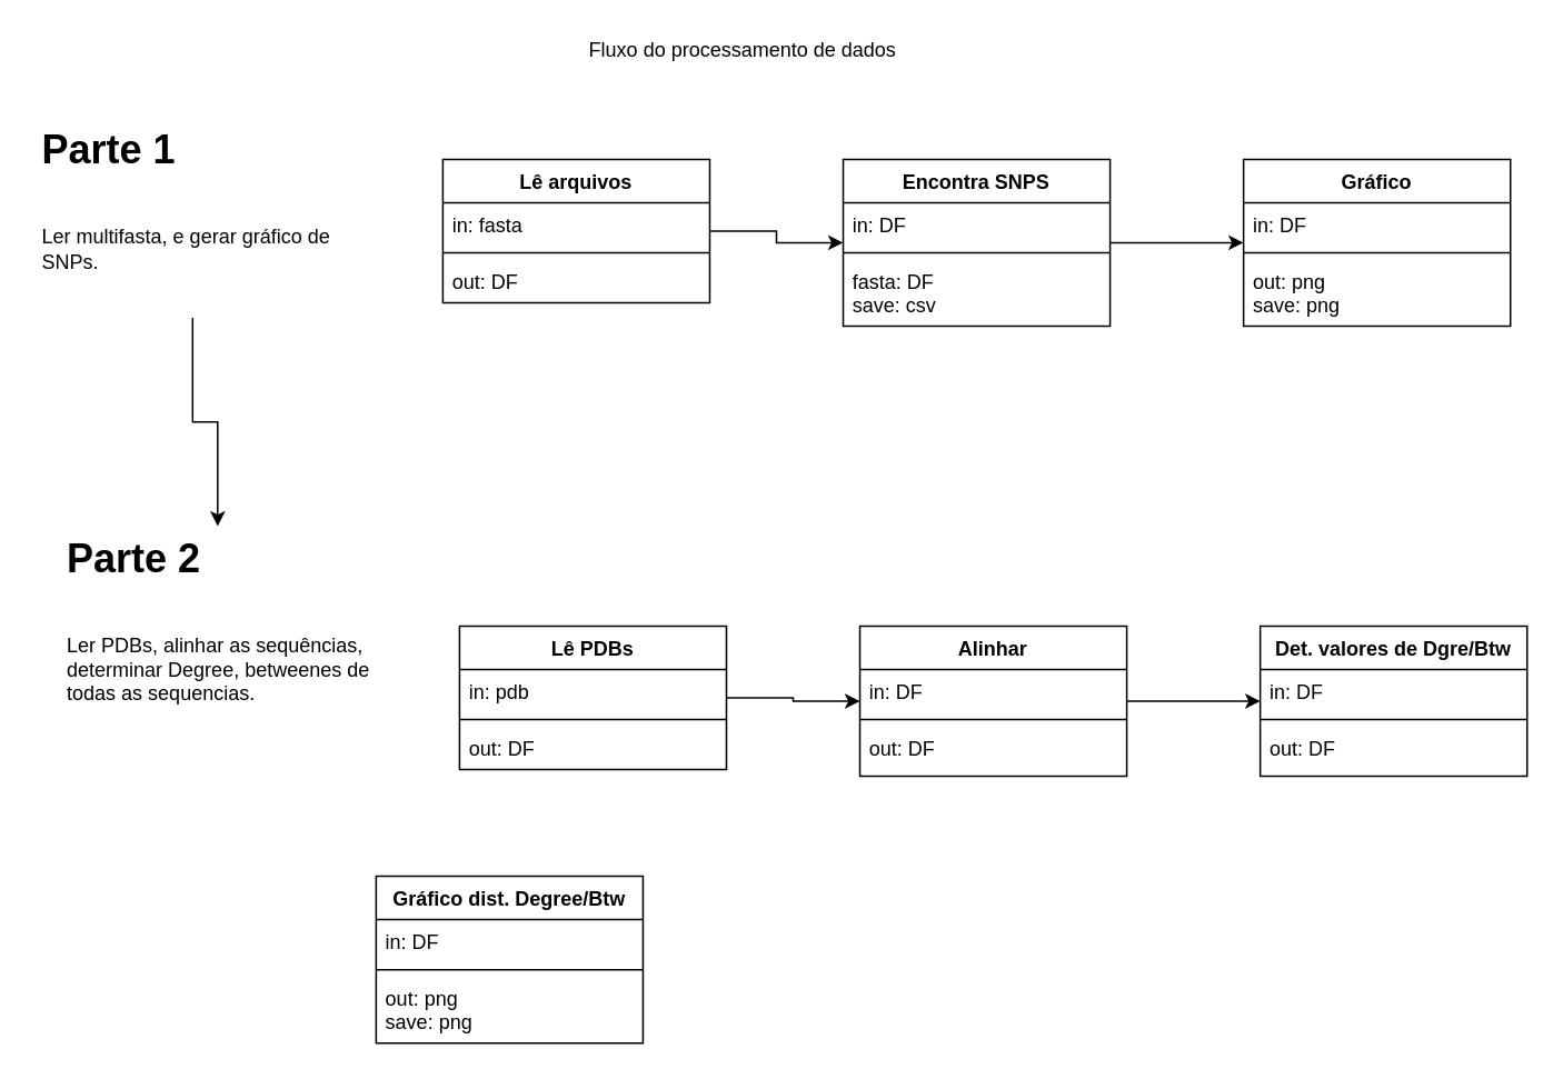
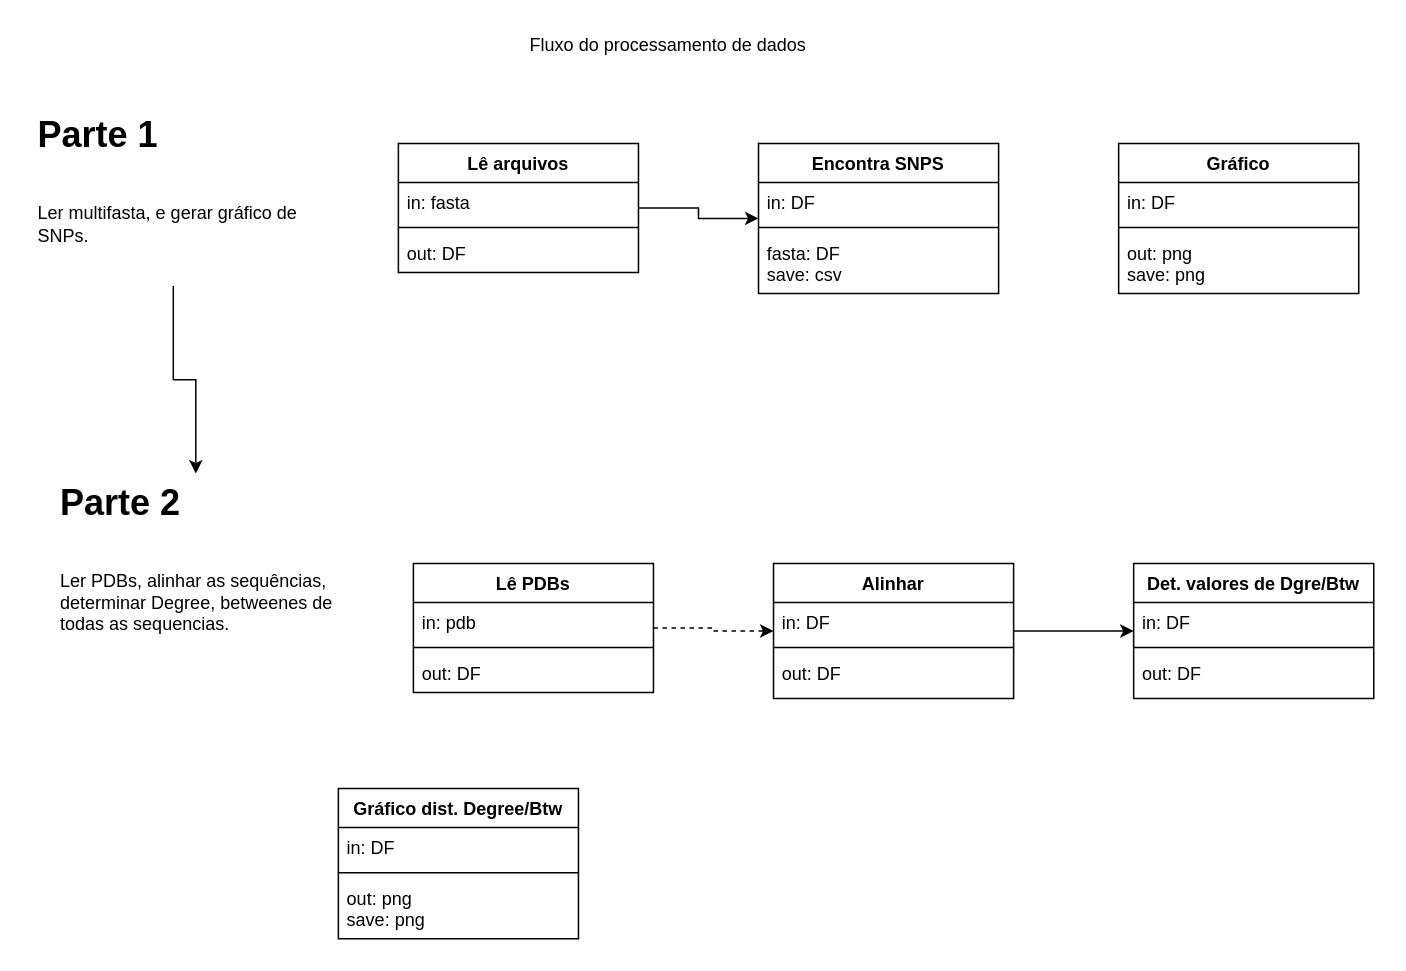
- <mxCell id="11" value="" style="edgeStyle=orthogonalEdgeStyle;rounded=0;orthogonalLoop=1;jettySize=auto;html=1;" edge="1" parent="1" source="12" target="16"><mxGeometry relative="1" as="geometry" /></mxCell>
- <mxCell id="20" value="" style="edgeStyle=orthogonalEdgeStyle;rounded=0;orthogonalLoop=1;jettySize=auto;html=1;" edge="1" parent="1" source="22" target="26"><mxGeometry relative="1" as="geometry" /></mxCell>
+ <mxCell id="20" value="" style="edgeStyle=orthogonalEdgeStyle;rounded=0;orthogonalLoop=1;jettySize=auto;html=1;dashed=1;" edge="1" parent="1" source="22" target="26"><mxGeometry relative="1" as="geometry" /></mxCell>
